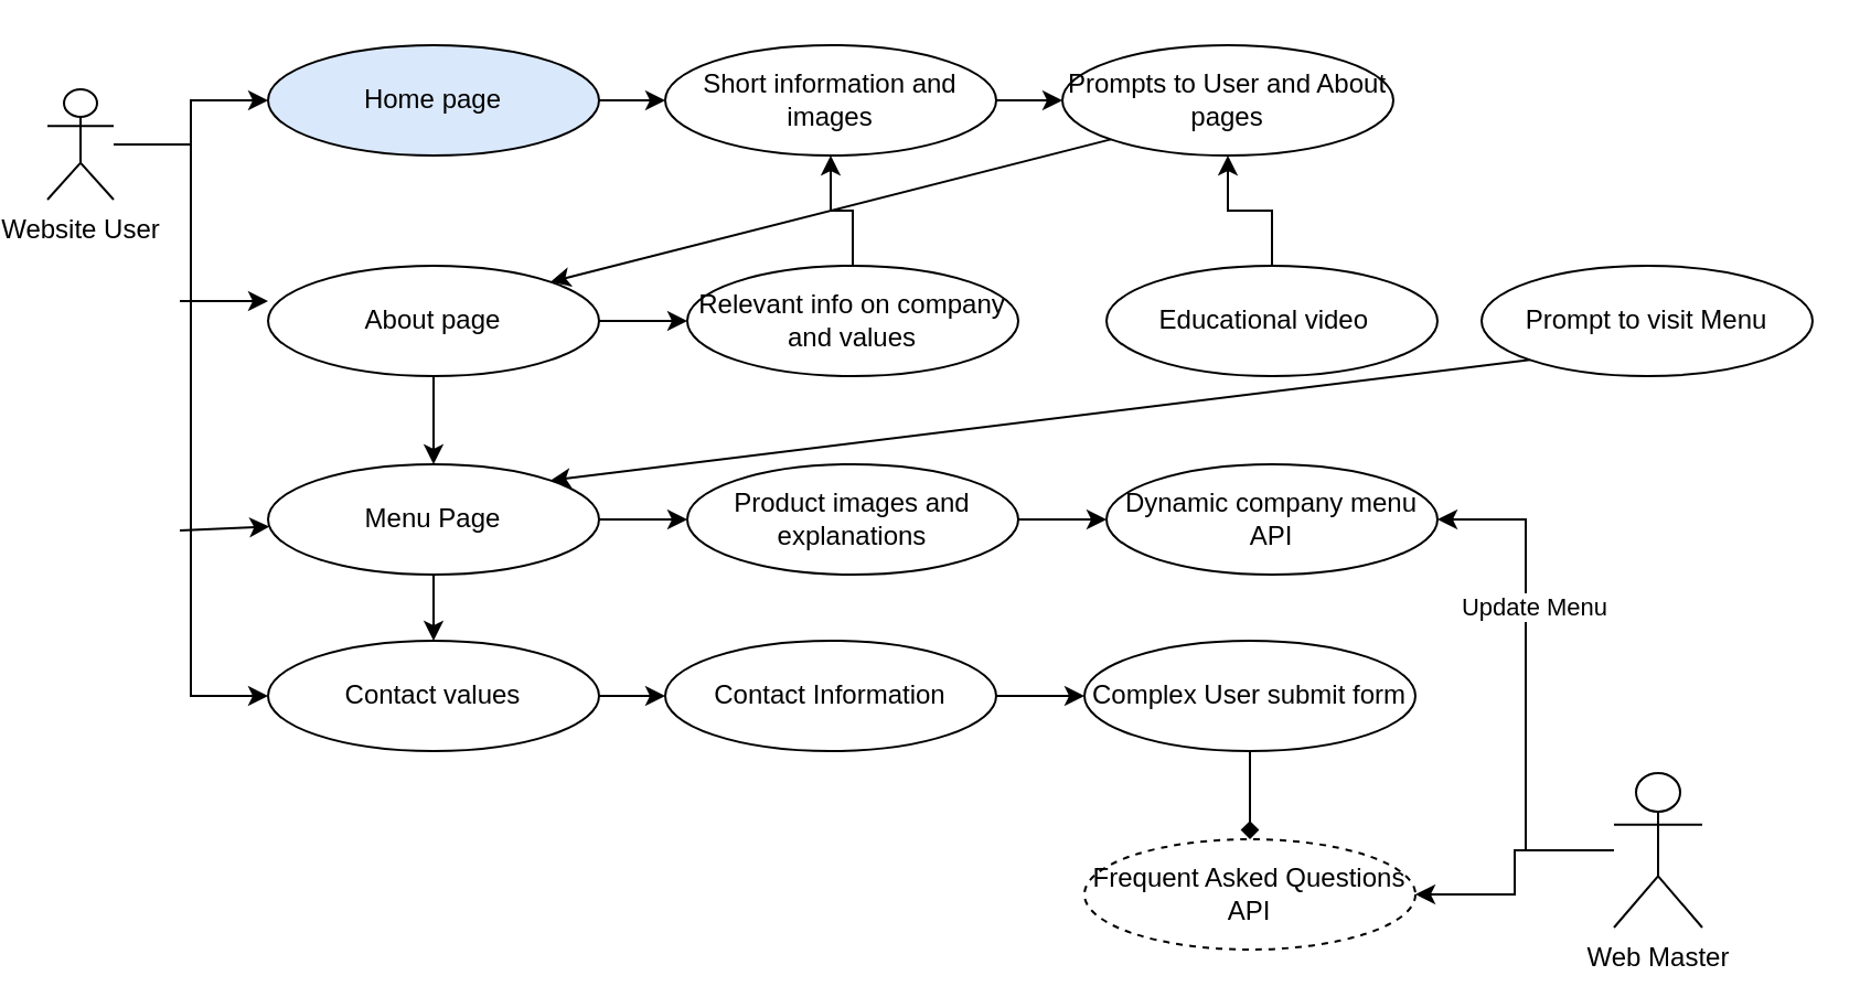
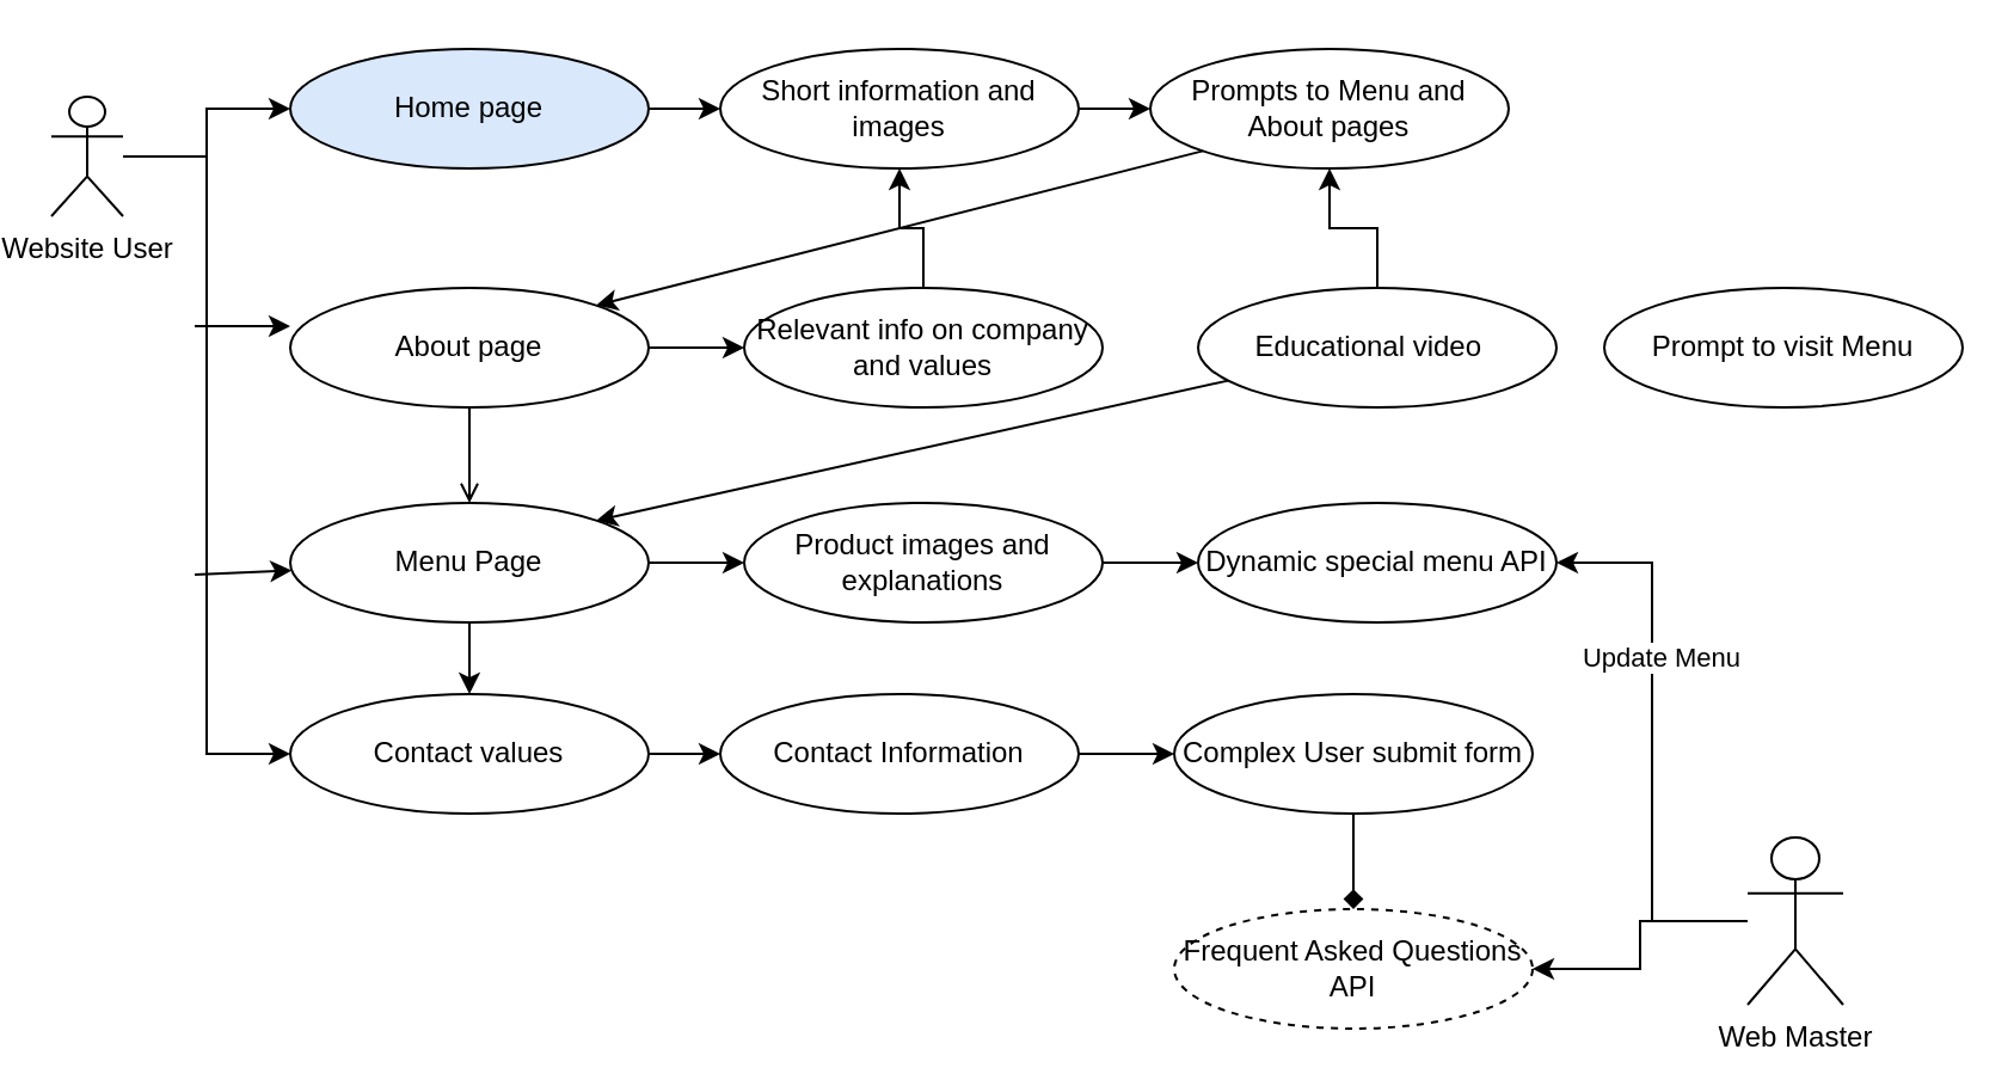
- <mxCell id="9" value="Prompts to User and About pages" style="ellipse;whiteSpace=wrap;html=1;" vertex="1" parent="1"><mxGeometry x="480" y="20" width="150" height="50" as="geometry" /></mxCell>
+ <mxCell id="9" value="Prompts to Menu and About pages" style="ellipse;whiteSpace=wrap;html=1;" vertex="1" parent="1"><mxGeometry x="480" y="20" width="150" height="50" as="geometry" /></mxCell>
- <mxCell id="22" value="" style="endArrow=none;startArrow=classic;html=1;rounded=0;entryX=0;entryY=1;entryDx=0;entryDy=0;exitX=1;exitY=0;exitDx=0;exitDy=0;endFill=0;" edge="1" parent="1" source="21" target="18"><mxGeometry width="50" height="50" relative="1" as="geometry"><mxPoint x="270" y="224" as="sourcePoint" /><mxPoint x="524" y="160" as="targetPoint" /></mxGeometry></mxCell>
+ <mxCell id="22" value="" style="endArrow=none;startArrow=classic;html=1;rounded=0;exitX=1;exitY=0;exitDx=0;exitDy=0;endFill=0;" edge="1" parent="1" source="21" target="17"><mxGeometry width="50" height="50" relative="1" as="geometry"><mxPoint x="270" y="224" as="sourcePoint" /><mxPoint x="524" y="160" as="targetPoint" /></mxGeometry></mxCell>
- <mxCell id="11" value="" style="edgeStyle=orthogonalEdgeStyle;rounded=0;orthogonalLoop=1;jettySize=auto;html=1;startArrow=none;startFill=0;" edge="1" parent="1" source="12" target="21"><mxGeometry relative="1" as="geometry" /></mxCell>
+ <mxCell id="11" value="" style="edgeStyle=orthogonalEdgeStyle;rounded=0;orthogonalLoop=1;jettySize=auto;html=1;startArrow=none;startFill=0;endArrow=open;" edge="1" parent="1" source="12" target="21"><mxGeometry relative="1" as="geometry" /></mxCell>
- <mxCell id="25" value="Dynamic company menu API" style="ellipse;whiteSpace=wrap;html=1;" vertex="1" parent="1"><mxGeometry x="500" y="210" width="150" height="50" as="geometry" /></mxCell>
+ <mxCell id="25" value="Dynamic special menu API" style="ellipse;whiteSpace=wrap;html=1;" vertex="1" parent="1"><mxGeometry x="500" y="210" width="150" height="50" as="geometry" /></mxCell>
